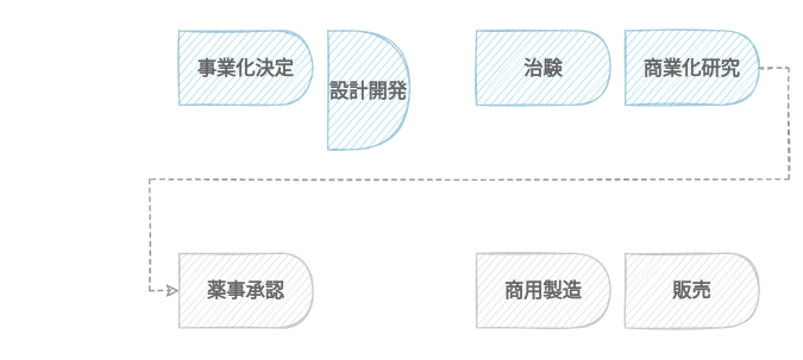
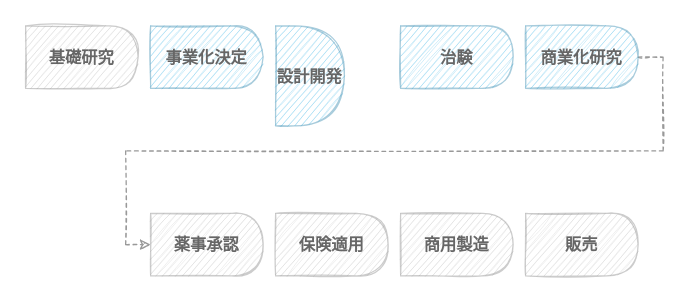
+ <mxCell id="2" value="基礎研究" style="shape=delay;whiteSpace=wrap;html=1;fontSize=13;strokeColor=#999999;fontColor=#666666;fontStyle=1;fillColor=#CCCCCC;fontFamily=Noto Sans;fontSource=https%3A%2F%2Ffonts.googleapis.com%2Fcss%3Ffamily%3DNoto%2BSans;sketch=1;strokeWidth=1;opacity=50;" parent="1" vertex="1"><mxGeometry x="20" y="20" width="90" height="50" as="geometry" /></mxCell>
+ <mxCell id="9" value="保険適用" style="shape=delay;whiteSpace=wrap;html=1;fontSize=13;strokeColor=#999999;fontColor=#666666;fontStyle=1;fillColor=#CCCCCC;fontFamily=Noto Sans;fontSource=https%3A%2F%2Ffonts.googleapis.com%2Fcss%3Ffamily%3DNoto%2BSans;sketch=1;strokeWidth=1;opacity=50;" parent="1" vertex="1"><mxGeometry x="220" y="170" width="90" height="50" as="geometry" /></mxCell>
